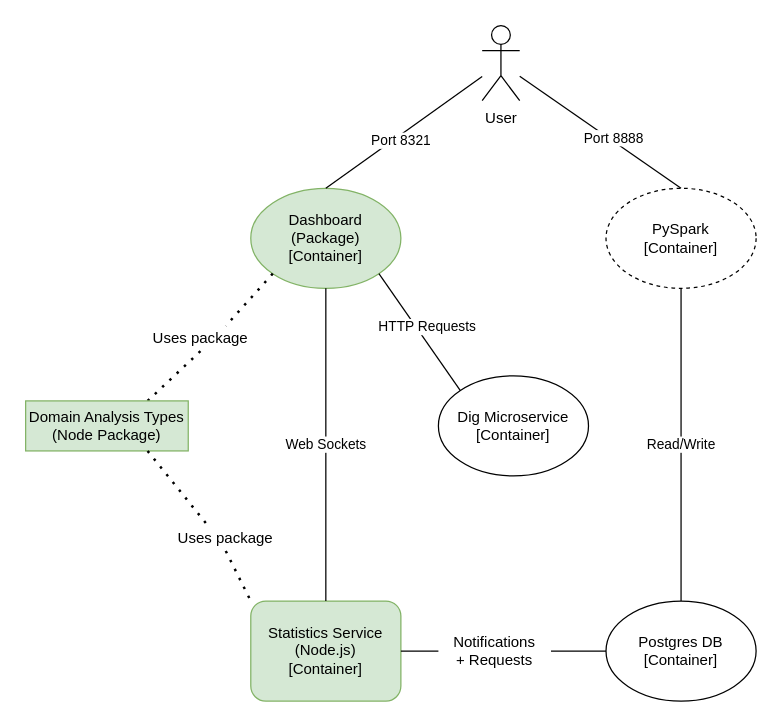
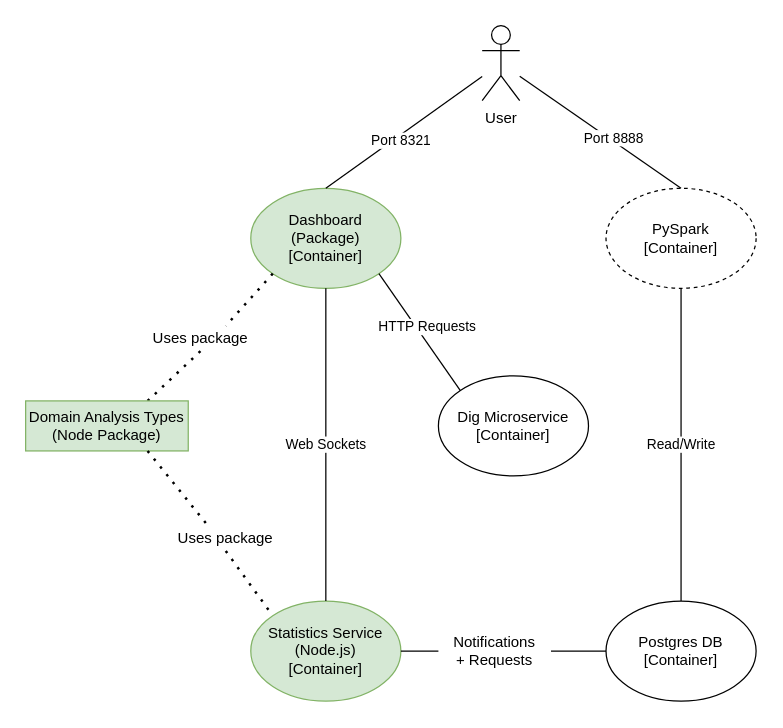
- <mxCell id="5" value="Statistics Service&lt;br&gt;(Node.js)&lt;br&gt;[Container]" style="whiteSpace=wrap;html=1;fillColor=#d5e8d4;strokeColor=#82b366;rounded=1;" vertex="1" parent="1"><mxGeometry x="200" y="480" width="120" height="80" as="geometry" /></mxCell>
+ <mxCell id="5" value="Statistics Service&lt;br&gt;(Node.js)&lt;br&gt;[Container]" style="ellipse;whiteSpace=wrap;html=1;fillColor=#d5e8d4;strokeColor=#82b366;" vertex="1" parent="1"><mxGeometry x="200" y="480" width="120" height="80" as="geometry" /></mxCell>
